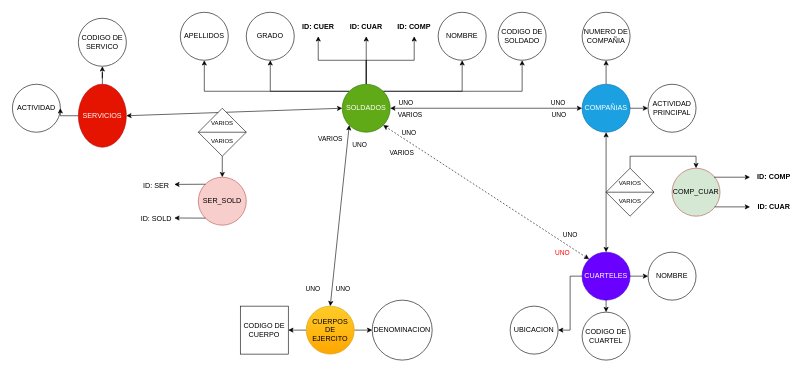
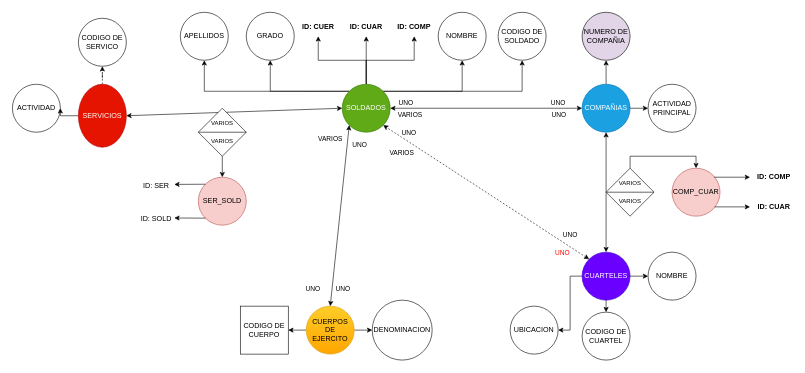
- <mxCell id="29" value="NUMERO DE COMPAÑIA" style="ellipse;whiteSpace=wrap;html=1;aspect=fixed;" vertex="1" parent="1"><mxGeometry x="970" y="20" width="80" height="80" as="geometry" /></mxCell>
+ <mxCell id="29" value="NUMERO DE COMPAÑIA" style="ellipse;whiteSpace=wrap;html=1;aspect=fixed;fillColor=#e1d5e7;" vertex="1" parent="1"><mxGeometry x="970" y="20" width="80" height="80" as="geometry" /></mxCell>
- <mxCell id="33" style="edgeStyle=orthogonalEdgeStyle;rounded=0;orthogonalLoop=1;jettySize=auto;html=1;exitX=0.5;exitY=0;exitDx=0;exitDy=0;" edge="1" parent="1" source="35" target="31"><mxGeometry relative="1" as="geometry" /></mxCell>
+ <mxCell id="33" style="edgeStyle=orthogonalEdgeStyle;rounded=0;orthogonalLoop=1;jettySize=auto;html=1;exitX=0.5;exitY=0;exitDx=0;exitDy=0;dashed=1;" edge="1" parent="1" source="35" target="31"><mxGeometry relative="1" as="geometry" /></mxCell>
- <mxCell id="58" value="COMP_CUAR" style="ellipse;whiteSpace=wrap;html=1;aspect=fixed;fillColor=#d5e8d4;strokeColor=#b85450;" vertex="1" parent="1"><mxGeometry x="1120" y="280" width="80" height="80" as="geometry" /></mxCell>
+ <mxCell id="58" value="COMP_CUAR" style="ellipse;whiteSpace=wrap;html=1;aspect=fixed;fillColor=#f8cecc;strokeColor=#b85450;" vertex="1" parent="1"><mxGeometry x="1120" y="280" width="80" height="80" as="geometry" /></mxCell>
